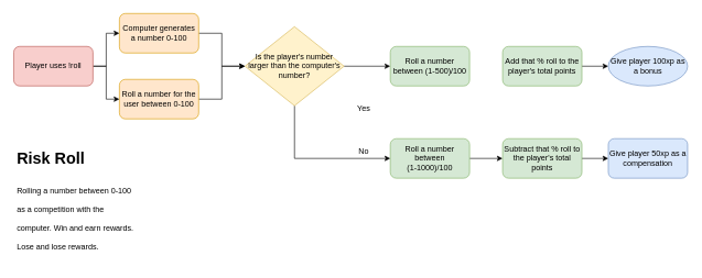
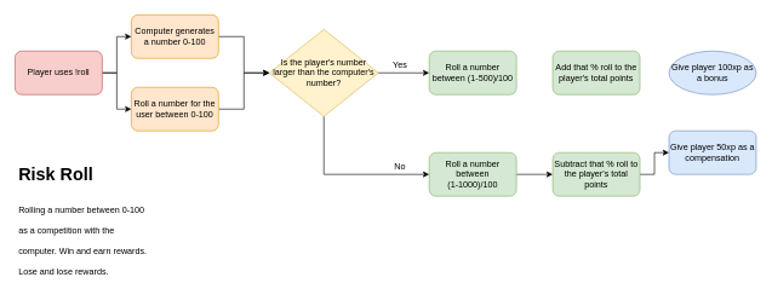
- <mxCell id="14" style="edgeStyle=orthogonalEdgeStyle;rounded=0;orthogonalLoop=1;jettySize=auto;html=1;entryX=0;entryY=0.5;entryDx=0;entryDy=0;" edge="1" parent="1" source="15" target="16"><mxGeometry relative="1" as="geometry" /></mxCell>
- <mxCell id="13" value="Yes" style="text;html=1;strokeColor=none;fillColor=none;align=center;verticalAlign=middle;whiteSpace=wrap;rounded=0;" vertex="1" parent="1"><mxGeometry x="530" y="155" width="40" height="20" as="geometry" /></mxCell>
+ <mxCell id="13" value="Yes" style="text;html=1;strokeColor=none;fillColor=none;align=center;verticalAlign=middle;whiteSpace=wrap;rounded=0;" vertex="1" parent="1"><mxGeometry x="530" y="80" width="40" height="20" as="geometry" /></mxCell>
- <mxCell id="21" value="Give player 50xp as a compensation" style="rounded=1;whiteSpace=wrap;html=1;fillColor=#dae8fc;strokeColor=#6c8ebf;" vertex="1" parent="1"><mxGeometry x="920" y="210" width="120" height="60" as="geometry" /></mxCell>
+ <mxCell id="21" value="Give player 50xp as a compensation" style="rounded=1;whiteSpace=wrap;html=1;fillColor=#dae8fc;strokeColor=#6c8ebf;" vertex="1" parent="1"><mxGeometry x="920" y="180" width="120" height="60" as="geometry" /></mxCell>
